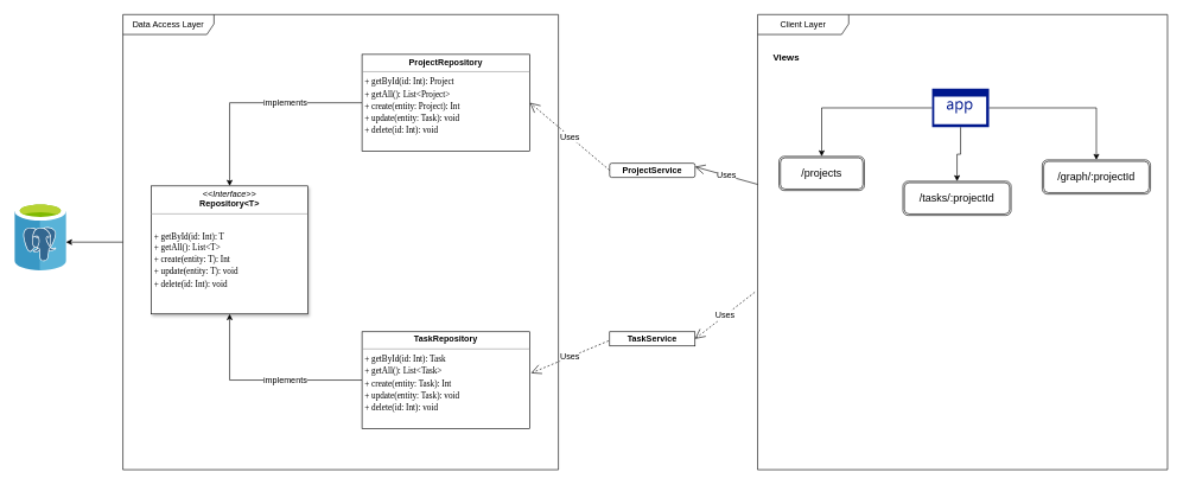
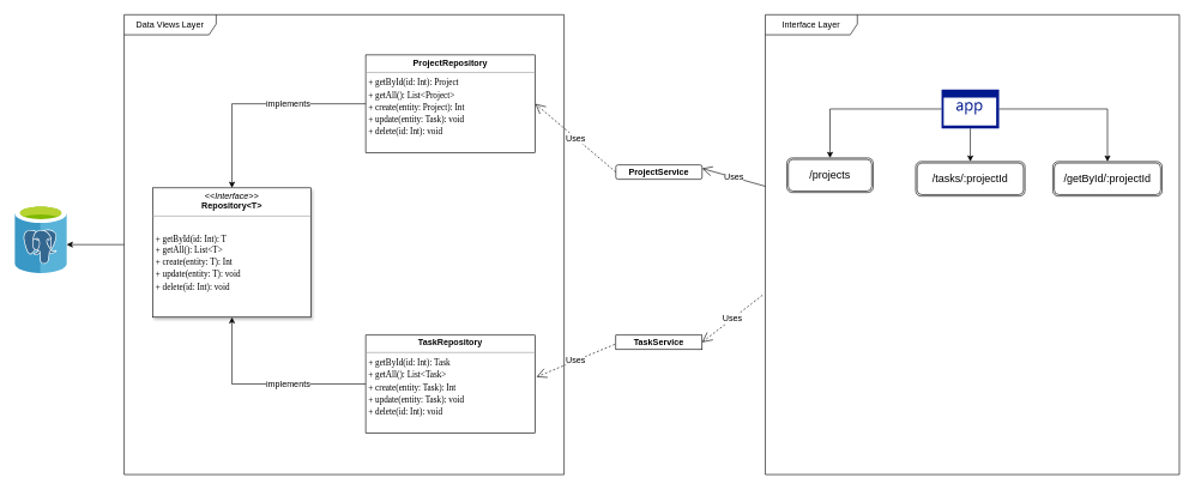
- <mxCell id="13" value="Data Access Layer" style="shape=umlFrame;whiteSpace=wrap;html=1;pointerEvents=0;width=128;height=28;" parent="1" vertex="1"><mxGeometry x="172" y="20" width="612" height="640" as="geometry" /></mxCell>
+ <mxCell id="13" value="Data Views Layer" style="shape=umlFrame;whiteSpace=wrap;html=1;pointerEvents=0;width=128;height=28;" parent="1" vertex="1"><mxGeometry x="172" y="20" width="612" height="640" as="geometry" /></mxCell>
- <mxCell id="16" value="Client Layer" style="shape=umlFrame;whiteSpace=wrap;html=1;pointerEvents=0;width=128;height=28;" parent="1" vertex="1"><mxGeometry x="1064" y="20" width="576" height="640" as="geometry" /></mxCell>
+ <mxCell id="16" value="Interface Layer" style="shape=umlFrame;whiteSpace=wrap;html=1;pointerEvents=0;width=128;height=28;" parent="1" vertex="1"><mxGeometry x="1064" y="20" width="576" height="640" as="geometry" /></mxCell>
- <mxCell id="23" value="&lt;b&gt;&lt;font style=&quot;font-size: 13px;&quot;&gt;Views&lt;/font&gt;&lt;/b&gt;" style="text;html=1;align=center;verticalAlign=middle;resizable=0;points=[];autosize=1;strokeColor=none;fillColor=default;fillStyle=auto;" parent="1" vertex="1"><mxGeometry x="1074" y="64" width="60" height="32" as="geometry" /></mxCell>
- <mxCell id="24" value="&lt;font style=&quot;font-size: 15px;&quot;&gt;/graph/:projectId&lt;/font&gt;" style="shape=ext;double=1;rounded=1;whiteSpace=wrap;html=1;" vertex="1" parent="1"><mxGeometry x="1464" y="224.4" width="152" height="48" as="geometry" /></mxCell>
+ <mxCell id="24" value="&lt;font style=&quot;font-size: 15px;&quot;&gt;/getById/:projectId&lt;/font&gt;" style="shape=ext;double=1;rounded=1;whiteSpace=wrap;html=1;" vertex="1" parent="1"><mxGeometry x="1464" y="224.4" width="152" height="48" as="geometry" /></mxCell>
- <mxCell id="22" value="&lt;font style=&quot;font-size: 15px;&quot;&gt;/tasks/:projectId&lt;/font&gt;" style="shape=ext;double=1;rounded=1;whiteSpace=wrap;html=1;" parent="1" vertex="1"><mxGeometry x="1268.18" y="254.4" width="152" height="48" as="geometry" /></mxCell>
+ <mxCell id="22" value="&lt;font style=&quot;font-size: 15px;&quot;&gt;/tasks/:projectId&lt;/font&gt;" style="shape=ext;double=1;rounded=1;whiteSpace=wrap;html=1;" parent="1" vertex="1"><mxGeometry x="1273.18" y="224.4" width="152" height="48" as="geometry" /></mxCell>
